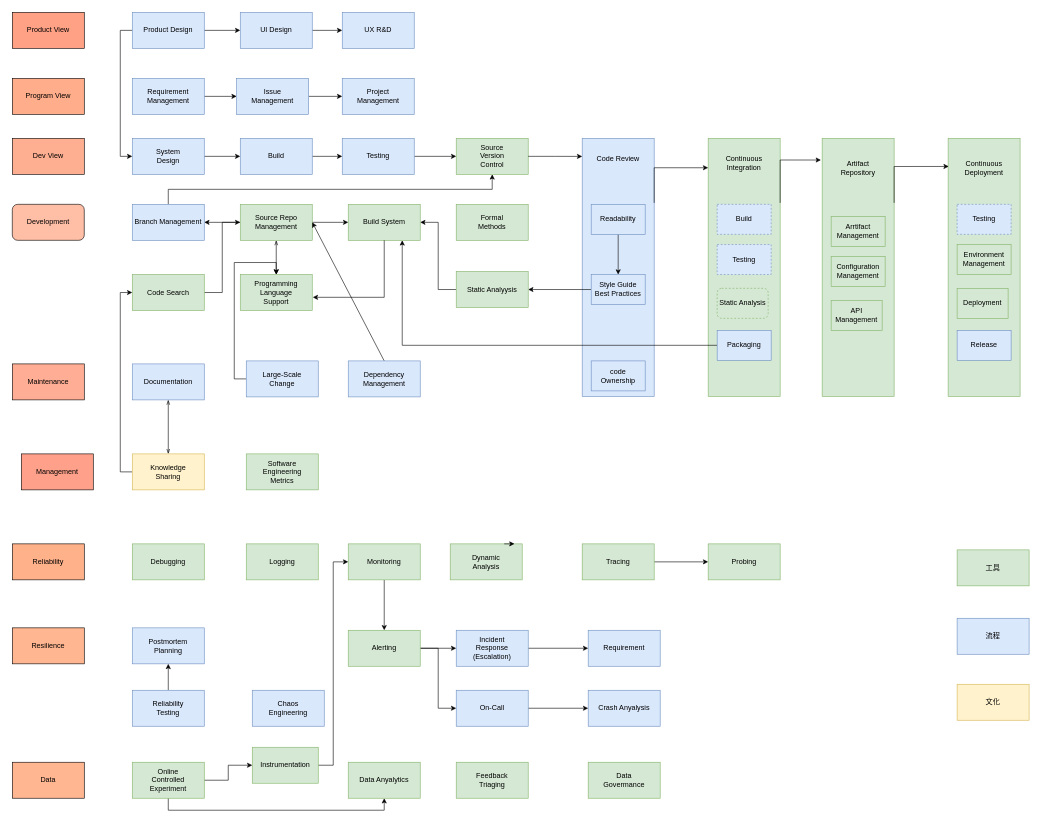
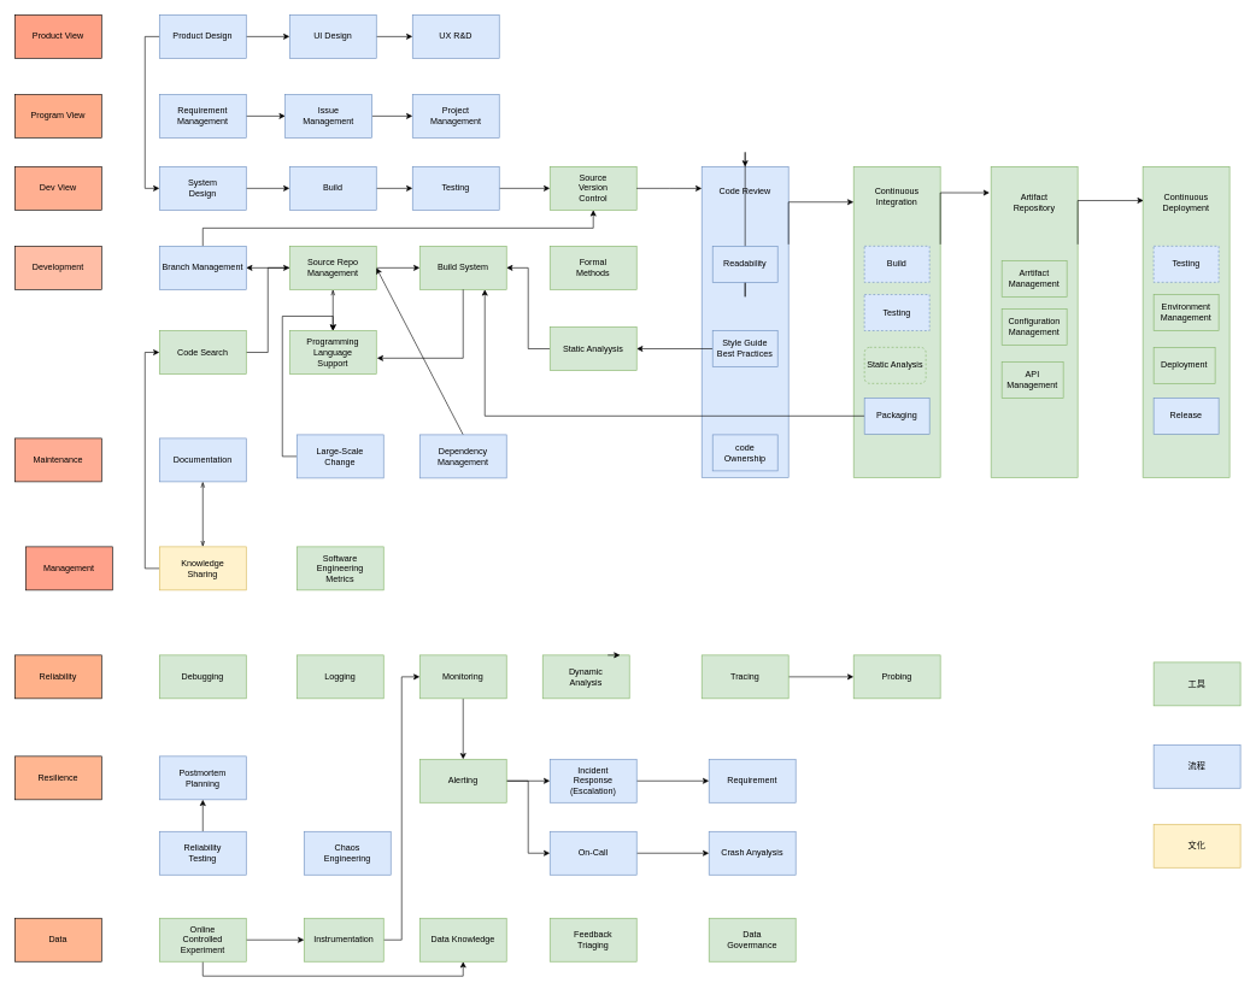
- <mxCell id="5" value="Development" style="whiteSpace=wrap;html=1;fillColor=#FFBEA6;rounded=1;" parent="1" vertex="1"><mxGeometry x="20" y="340" width="120" height="60" as="geometry" /></mxCell>
+ <mxCell id="5" value="Development" style="rounded=0;whiteSpace=wrap;html=1;fillColor=#FFBEA6;" parent="1" vertex="1"><mxGeometry x="20" y="340" width="120" height="60" as="geometry" /></mxCell>
- <mxCell id="36" value="" style="edgeStyle=orthogonalEdgeStyle;rounded=0;orthogonalLoop=1;jettySize=auto;html=1;" edge="1" parent="1" source="37" target="39"><mxGeometry relative="1" as="geometry" /></mxCell>
+ <mxCell id="36" value="" style="edgeStyle=orthogonalEdgeStyle;rounded=0;orthogonalLoop=1;jettySize=auto;html=1;" edge="1" parent="1" source="37" target="35"><mxGeometry relative="1" as="geometry" /></mxCell>
- <mxCell id="95" value="Instrumentation" style="rounded=0;whiteSpace=wrap;html=1;fillColor=#d5e8d4;strokeColor=#82b366;" vertex="1" parent="1"><mxGeometry x="420" y="1245" width="110" height="60" as="geometry" /></mxCell>
+ <mxCell id="95" value="Instrumentation" style="rounded=0;whiteSpace=wrap;html=1;fillColor=#d5e8d4;strokeColor=#82b366;" vertex="1" parent="1"><mxGeometry x="420" y="1270" width="110" height="60" as="geometry" /></mxCell>
- <mxCell id="99" value="Data Anyalytics" style="rounded=0;whiteSpace=wrap;html=1;fillColor=#d5e8d4;strokeColor=#82b366;" vertex="1" parent="1"><mxGeometry x="580" y="1270" width="120" height="60" as="geometry" /></mxCell>
+ <mxCell id="99" value="Data Knowledge" style="rounded=0;whiteSpace=wrap;html=1;fillColor=#d5e8d4;strokeColor=#82b366;" vertex="1" parent="1"><mxGeometry x="580" y="1270" width="120" height="60" as="geometry" /></mxCell>
